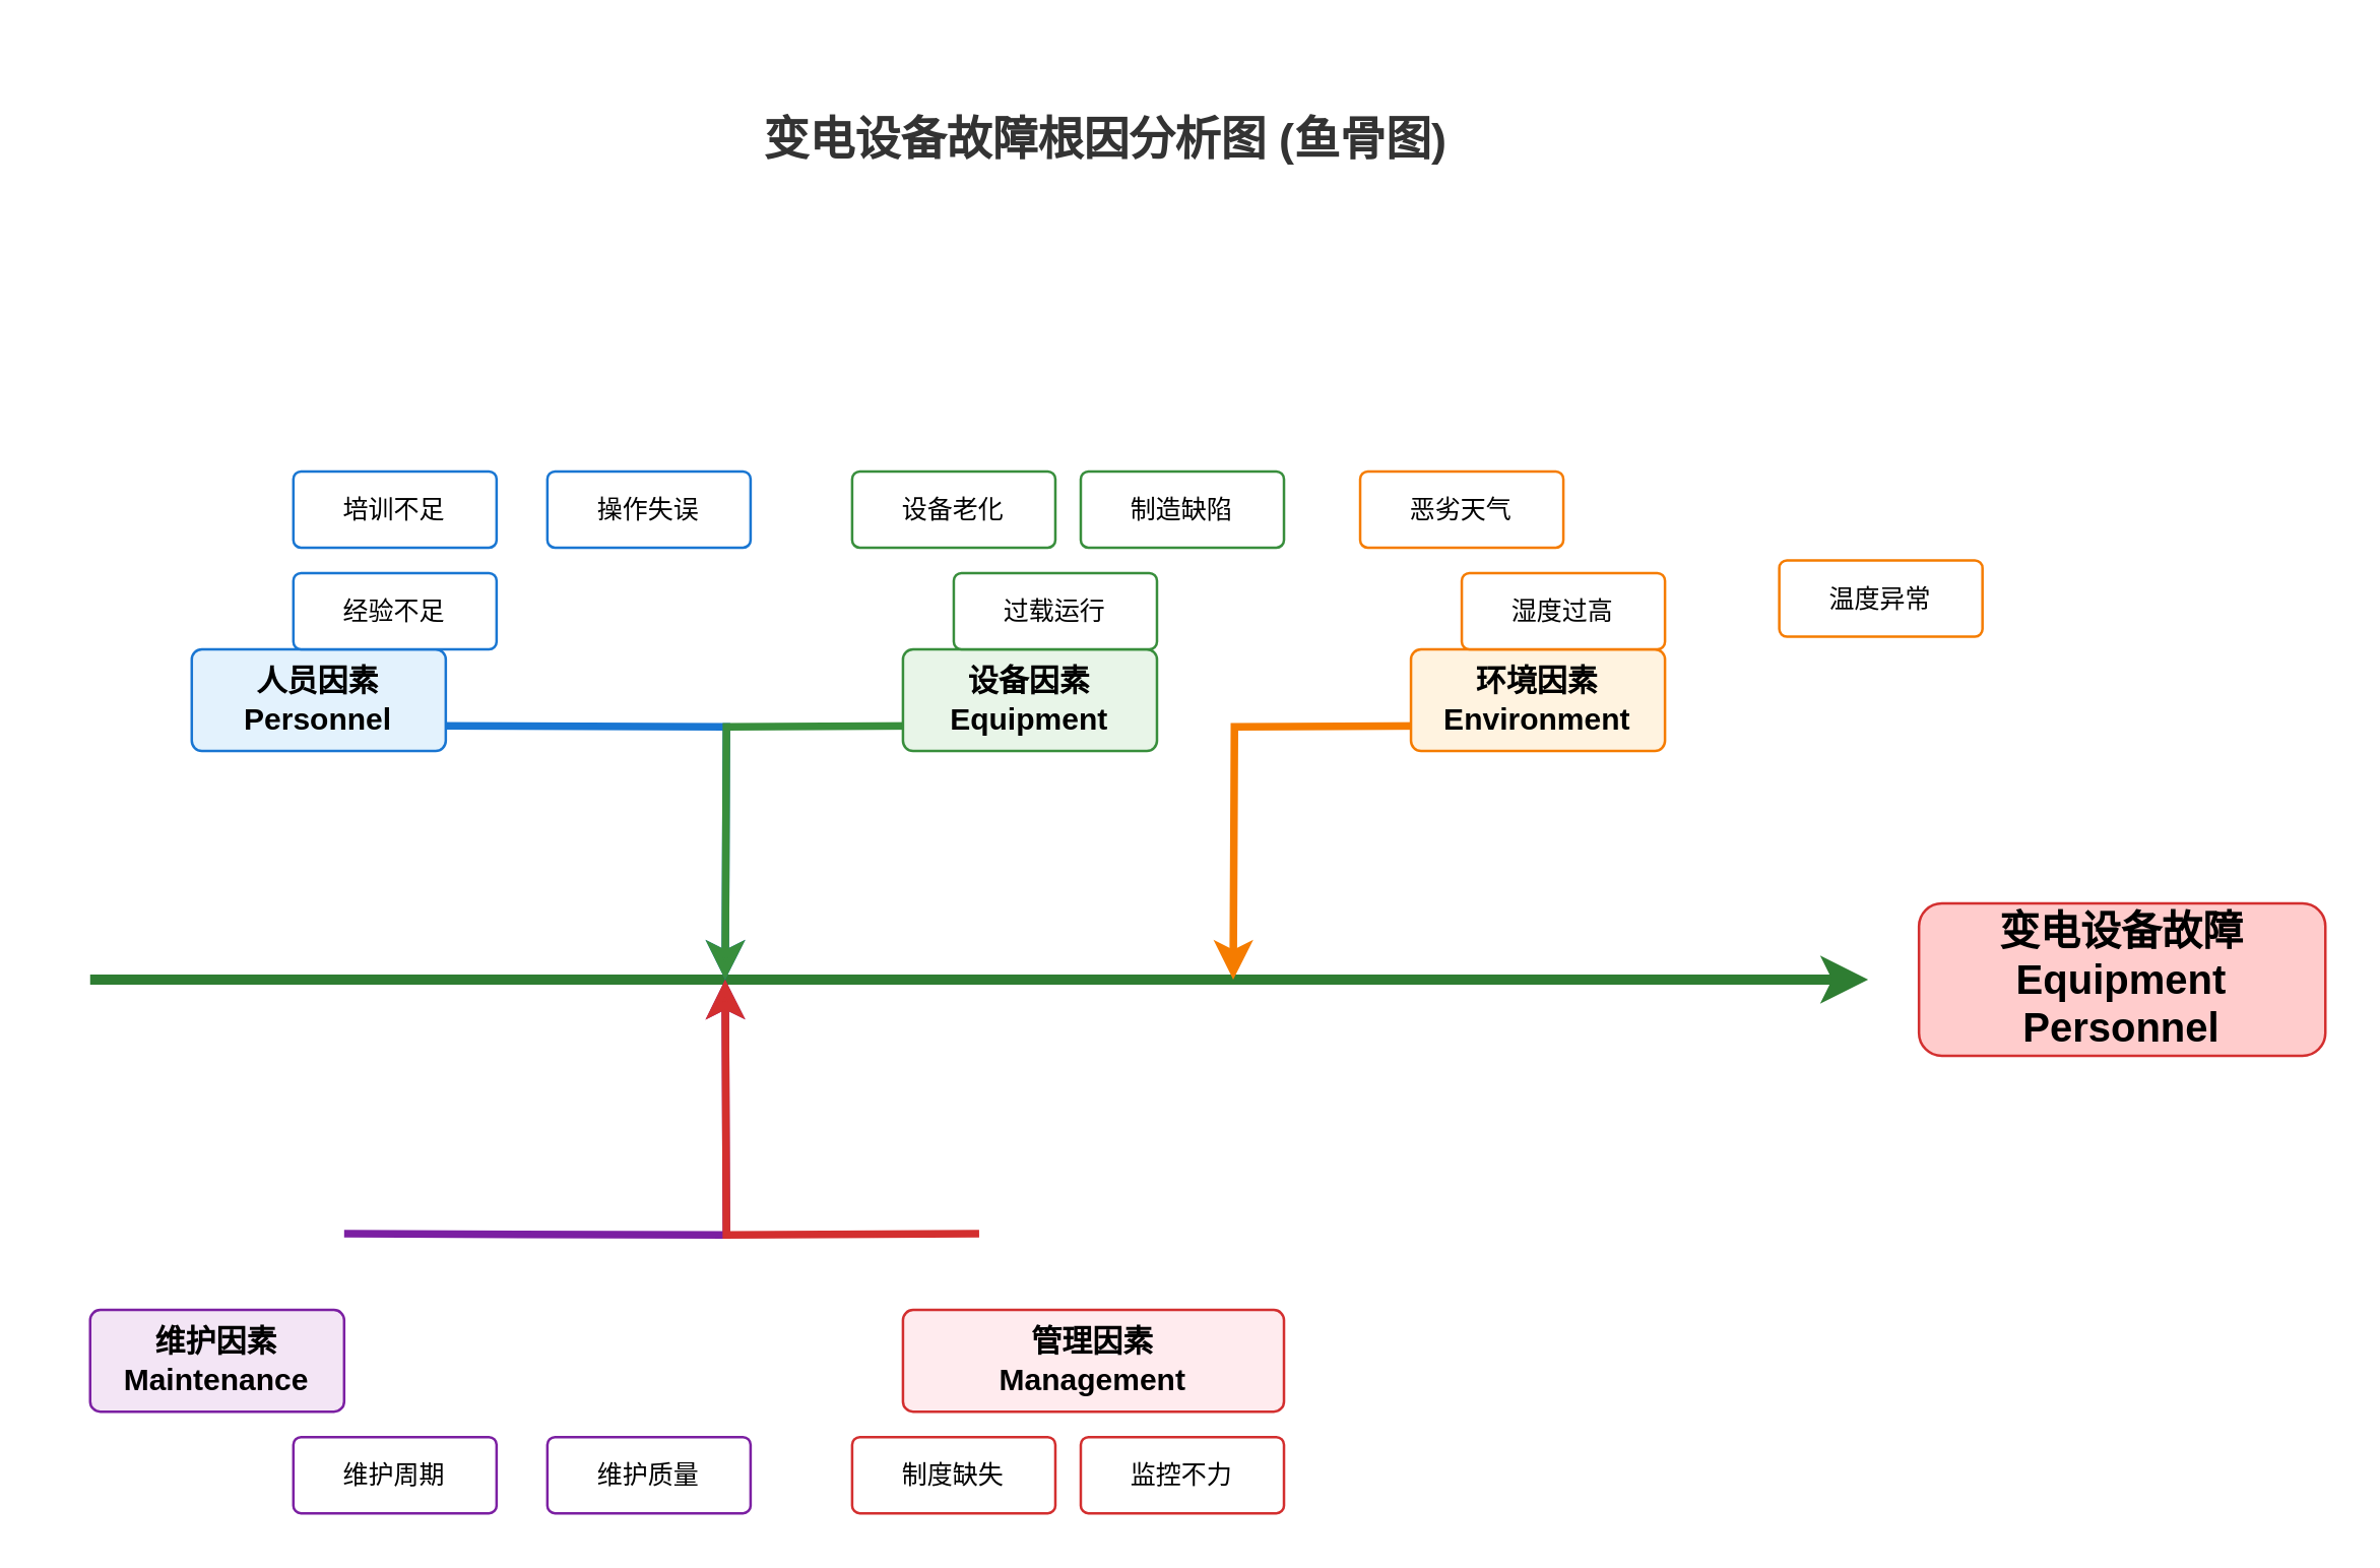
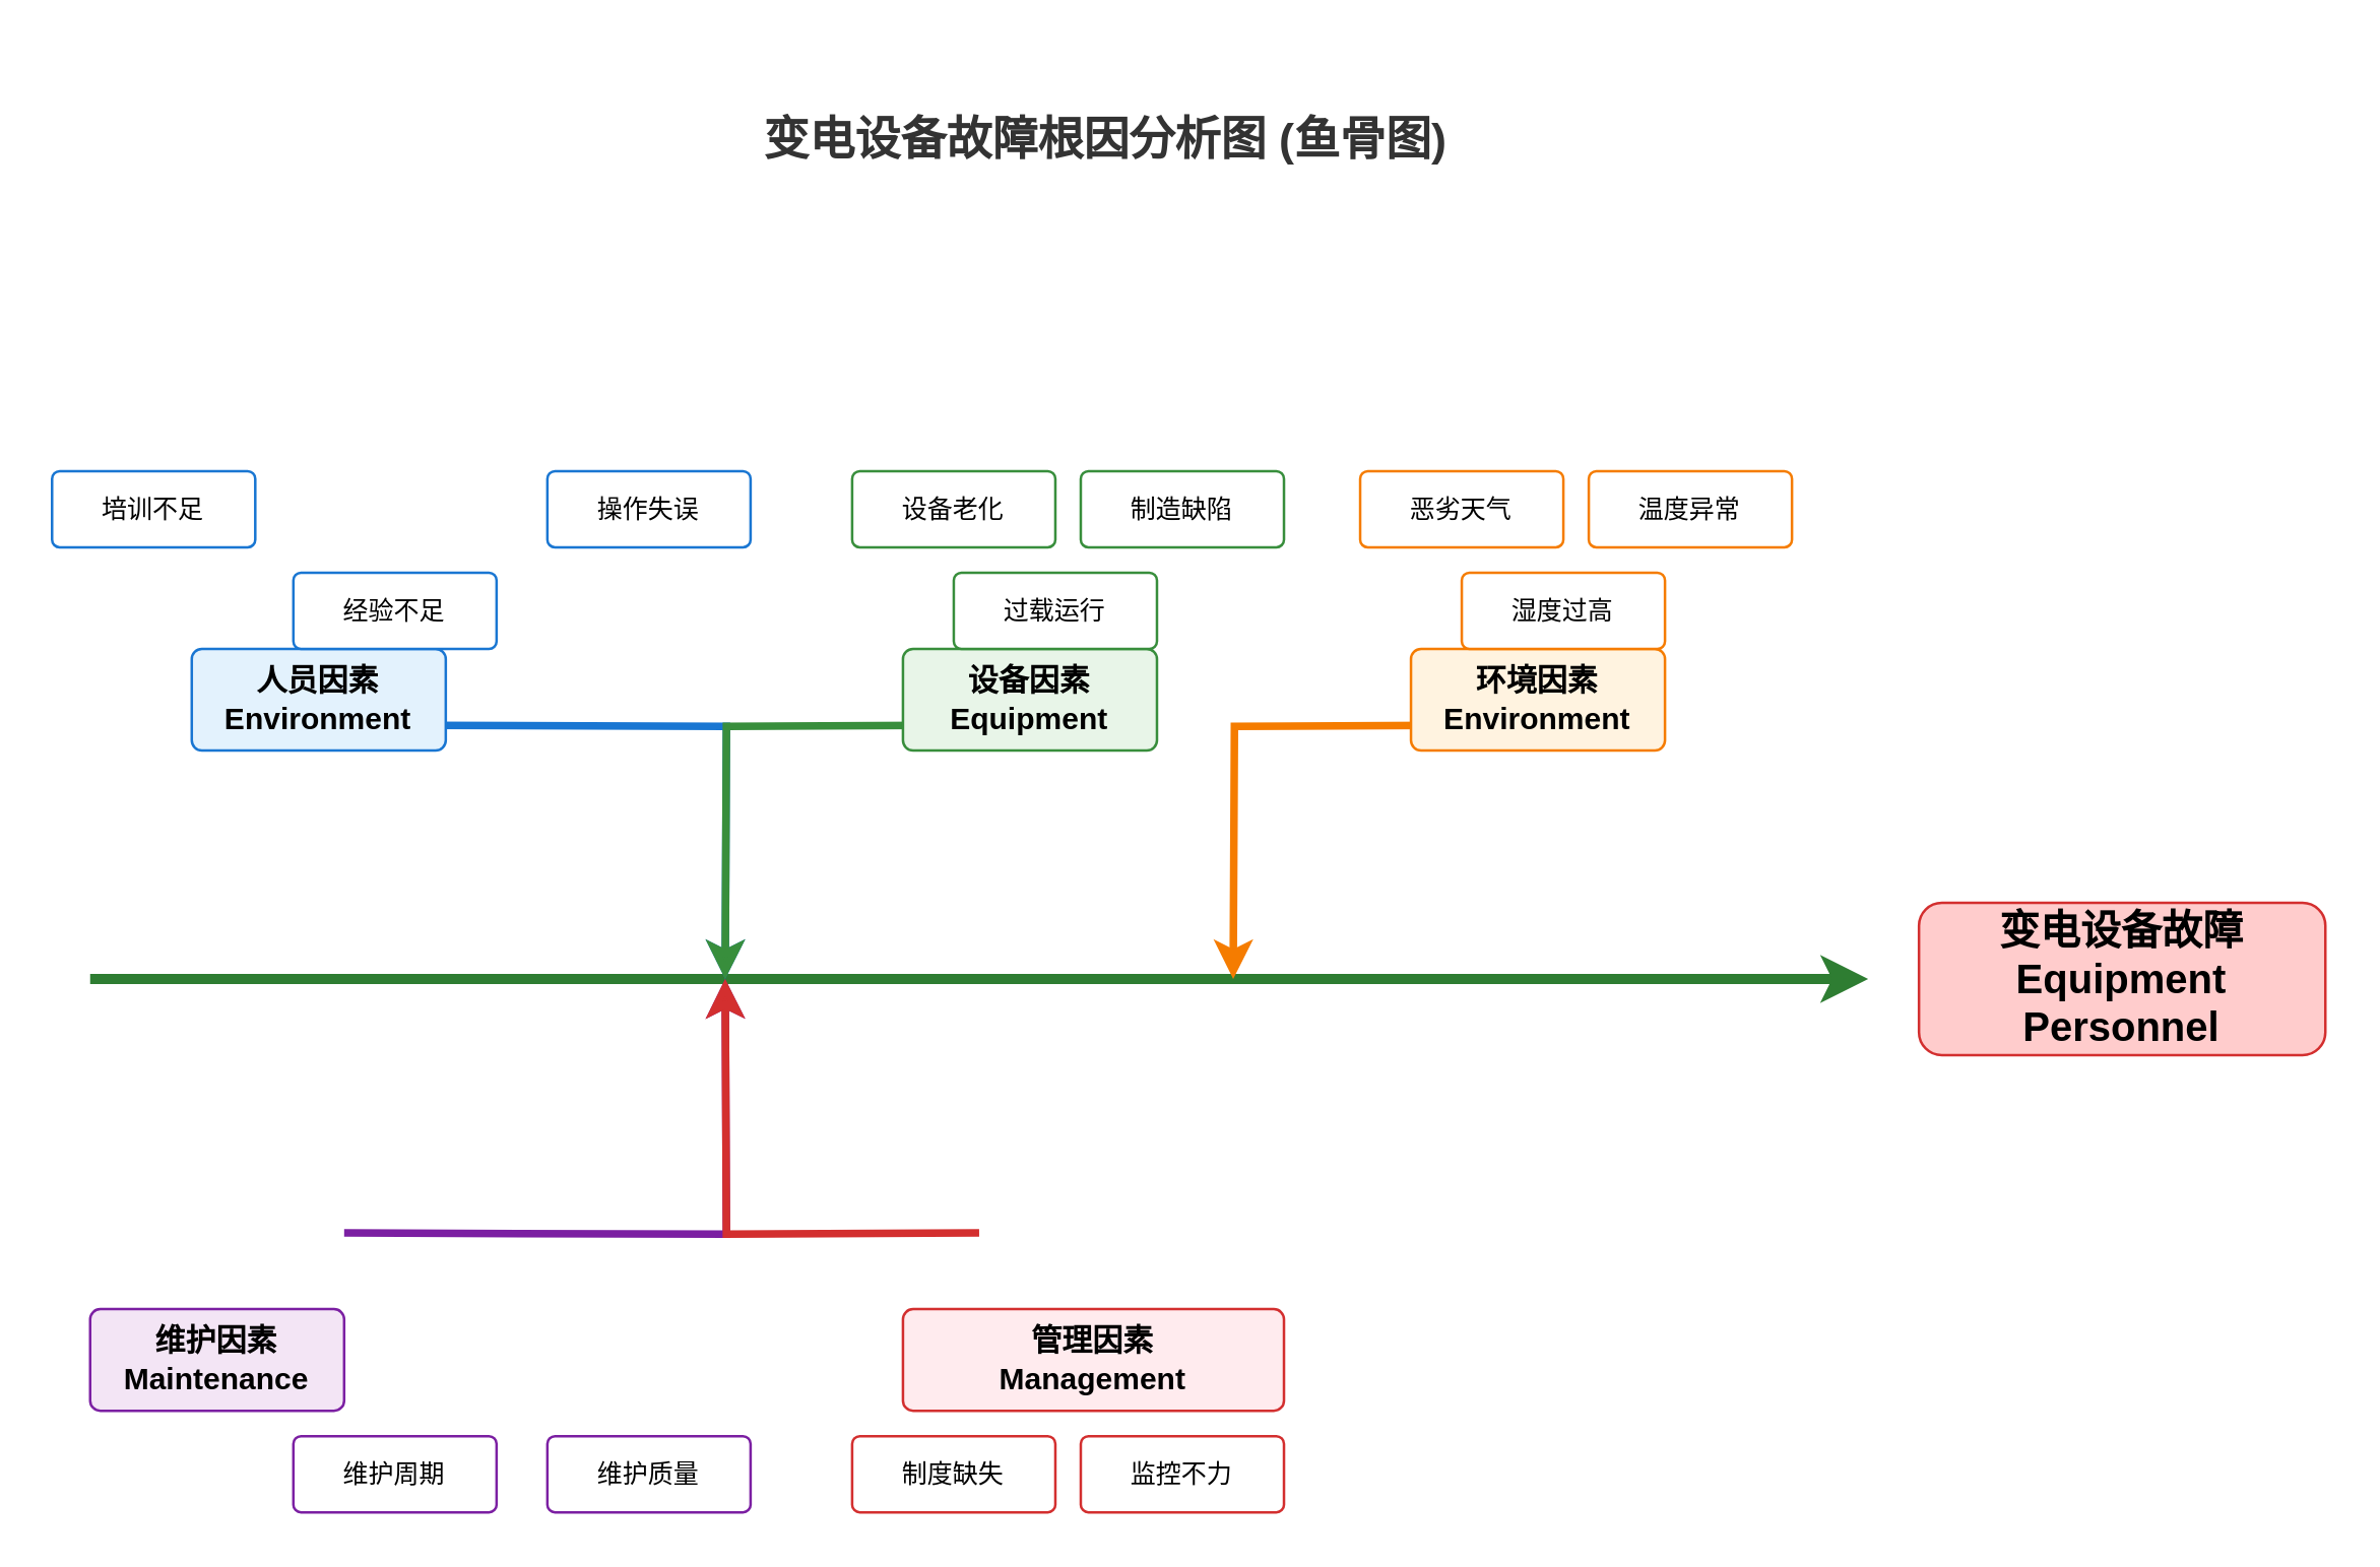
- <mxCell id="6" value="培训不足" style="rounded=1;whiteSpace=wrap;html=1;fillColor=#ffffff;strokeColor=#1976D2;fontSize=10;arcSize=10;" parent="1" vertex="1"><mxGeometry x="100" y="170" width="80" height="30" as="geometry" /></mxCell>
+ <mxCell id="6" value="培训不足" style="rounded=1;whiteSpace=wrap;html=1;fillColor=#ffffff;strokeColor=#1976D2;fontSize=10;arcSize=10;" parent="1" vertex="1"><mxGeometry x="5" y="170" width="80" height="30" as="geometry" /></mxCell>
- <mxCell id="17" value="温度异常" style="rounded=1;whiteSpace=wrap;html=1;fillColor=#ffffff;strokeColor=#F57C00;fontSize=10;arcSize=10;" parent="1" vertex="1"><mxGeometry x="685" y="205" width="80" height="30" as="geometry" /></mxCell>
+ <mxCell id="17" value="温度异常" style="rounded=1;whiteSpace=wrap;html=1;fillColor=#ffffff;strokeColor=#F57C00;fontSize=10;arcSize=10;" parent="1" vertex="1"><mxGeometry x="610" y="170" width="80" height="30" as="geometry" /></mxCell>
- <mxCell id="5" value="人员因素&#10;Personnel" style="rounded=1;whiteSpace=wrap;html=1;fillColor=#e3f2fd;strokeColor=#1976D2;fontSize=12;fontStyle=1;arcSize=10;" parent="1" vertex="1"><mxGeometry x="60" y="240" width="100" height="40" as="geometry" /></mxCell>
+ <mxCell id="5" value="人员因素&#10;Environment" style="rounded=1;whiteSpace=wrap;html=1;fillColor=#e3f2fd;strokeColor=#1976D2;fontSize=12;fontStyle=1;arcSize=10;" parent="1" vertex="1"><mxGeometry x="60" y="240" width="100" height="40" as="geometry" /></mxCell>
